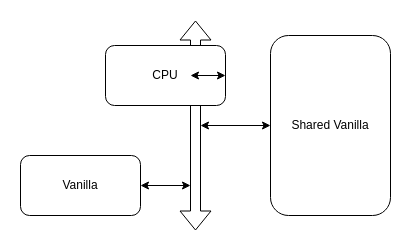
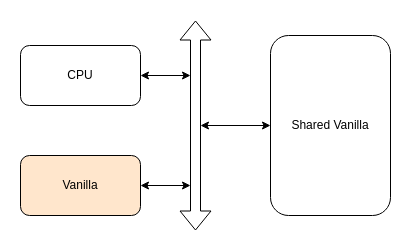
- <mxCell id="3" value="CPU" style="rounded=1;whiteSpace=wrap;html=1;" parent="1" vertex="1"><mxGeometry x="105" y="45" width="120" height="60" as="geometry" /></mxCell>
+ <mxCell id="3" value="CPU" style="rounded=1;whiteSpace=wrap;html=1;" parent="1" vertex="1"><mxGeometry x="20" y="45" width="120" height="60" as="geometry" /></mxCell>
- <mxCell id="4" value="Vanilla" style="rounded=1;whiteSpace=wrap;html=1;" parent="1" vertex="1"><mxGeometry x="20" y="155" width="120" height="60" as="geometry" /></mxCell>
+ <mxCell id="4" value="Vanilla" style="rounded=1;whiteSpace=wrap;html=1;fillColor=#ffe6cc;" parent="1" vertex="1"><mxGeometry x="20" y="155" width="120" height="60" as="geometry" /></mxCell>
